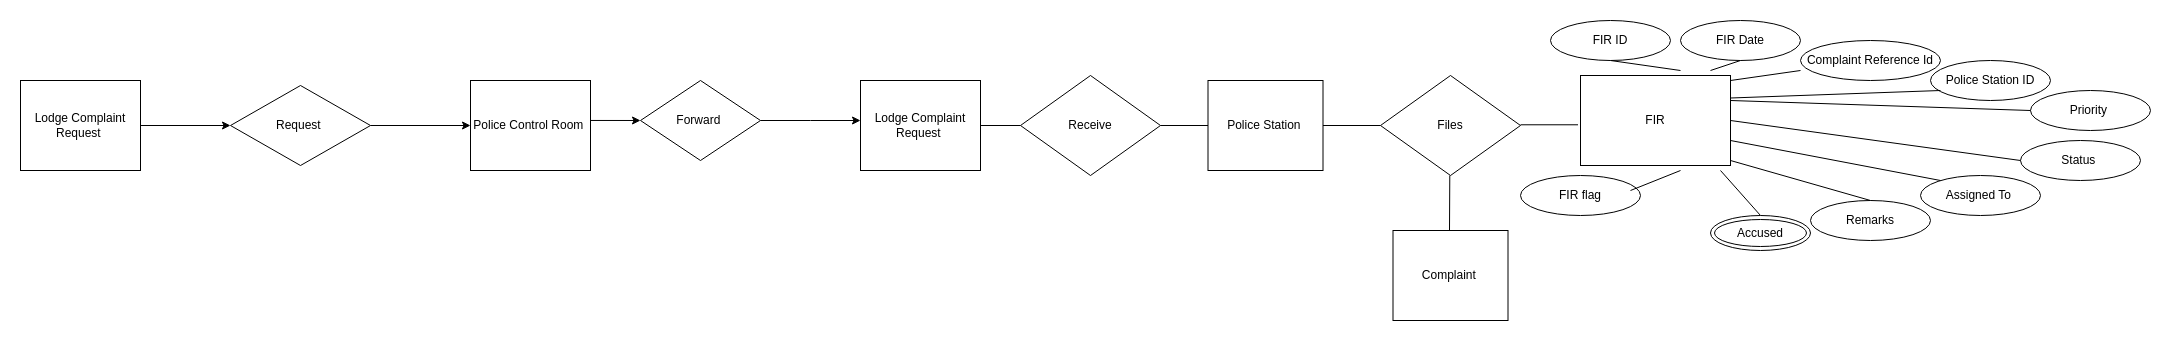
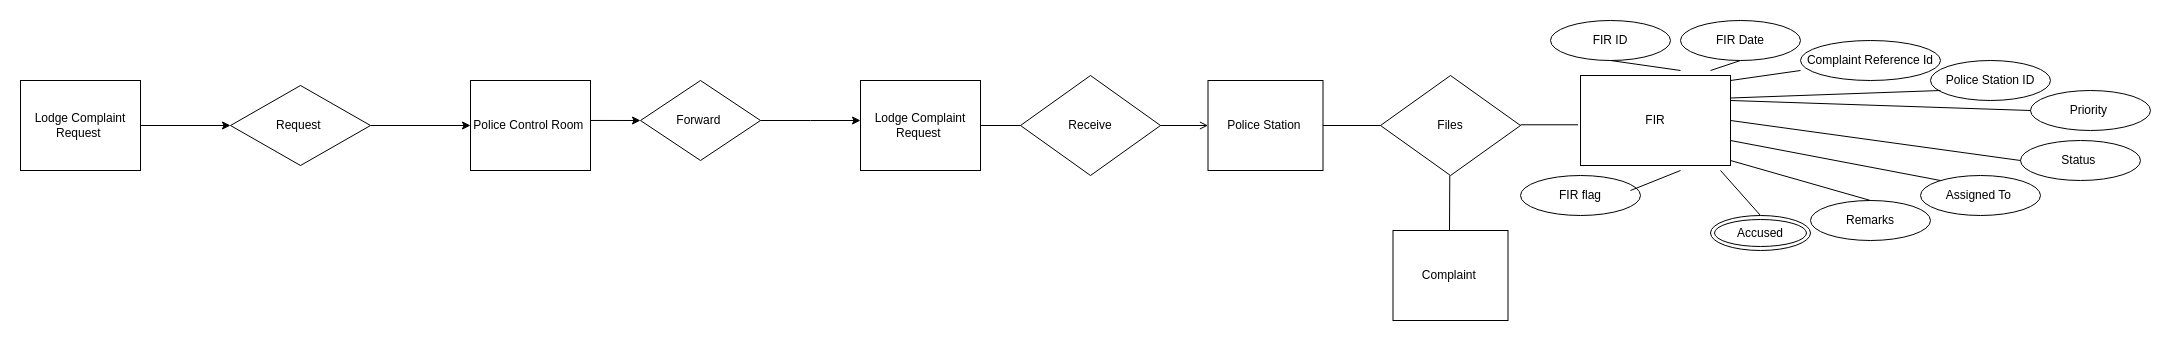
- <mxCell id="6" value="" style="endArrow=none;html=1;exitX=1;exitY=0.5;exitDx=0;exitDy=0;entryX=0;entryY=0.5;entryDx=0;entryDy=0;" edge="1" parent="1" source="4" target="10"><mxGeometry width="50" height="50" relative="1" as="geometry"><mxPoint x="1250" y="130" as="sourcePoint" /><mxPoint x="1290" y="125" as="targetPoint" /><Array as="points" /></mxGeometry></mxCell>
+ <mxCell id="6" value="" style="endArrow=open;html=1;exitX=1;exitY=0.5;exitDx=0;exitDy=0;entryX=0;entryY=0.5;entryDx=0;entryDy=0;" edge="1" parent="1" source="4" target="10"><mxGeometry width="50" height="50" relative="1" as="geometry"><mxPoint x="1250" y="130" as="sourcePoint" /><mxPoint x="1290" y="125" as="targetPoint" /><Array as="points" /></mxGeometry></mxCell>
